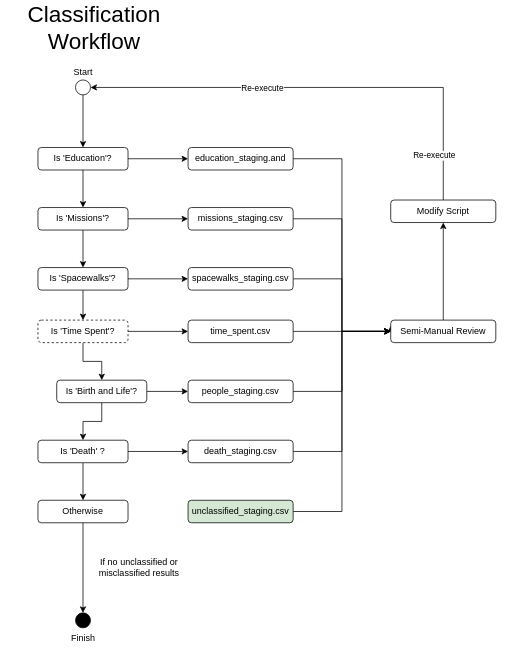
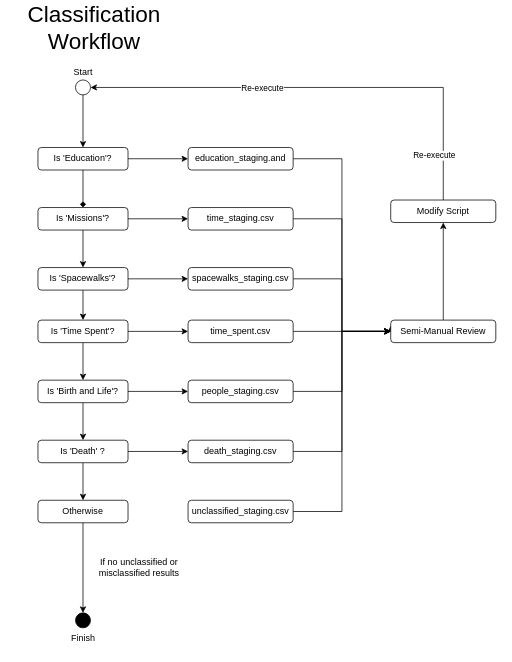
- <mxCell id="8" value="" style="edgeStyle=orthogonalEdgeStyle;rounded=0;orthogonalLoop=1;jettySize=auto;html=1;" edge="1" parent="1" source="10" target="7"><mxGeometry relative="1" as="geometry" /></mxCell>
+ <mxCell id="8" value="" style="edgeStyle=orthogonalEdgeStyle;rounded=0;orthogonalLoop=1;jettySize=auto;html=1;endArrow=diamond;" edge="1" parent="1" source="10" target="7"><mxGeometry relative="1" as="geometry" /></mxCell>
- <mxCell id="22" value="missions_staging.csv" style="rounded=1;whiteSpace=wrap;html=1;" vertex="1" parent="1"><mxGeometry x="250" y="270" width="140" height="30" as="geometry" /></mxCell>
+ <mxCell id="22" value="time_staging.csv" style="rounded=1;whiteSpace=wrap;html=1;" vertex="1" parent="1"><mxGeometry x="250" y="270" width="140" height="30" as="geometry" /></mxCell>
- <mxCell id="34" value="Is 'Time Spent'?" style="rounded=1;whiteSpace=wrap;html=1;dashed=1;" vertex="1" parent="1"><mxGeometry x="50" y="420" width="120" height="30" as="geometry" /></mxCell>
+ <mxCell id="34" value="Is 'Time Spent'?" style="rounded=1;whiteSpace=wrap;html=1;" vertex="1" parent="1"><mxGeometry x="50" y="420" width="120" height="30" as="geometry" /></mxCell>
- <mxCell id="15" value="Is 'Birth and Life'?" style="rounded=1;whiteSpace=wrap;html=1;" vertex="1" parent="1"><mxGeometry x="75" y="500" width="120" height="30" as="geometry" /></mxCell>
+ <mxCell id="15" value="Is 'Birth and Life'?" style="rounded=1;whiteSpace=wrap;html=1;" vertex="1" parent="1"><mxGeometry x="50" y="500" width="120" height="30" as="geometry" /></mxCell>
- <mxCell id="31" value="unclassified_staging.csv" style="rounded=1;whiteSpace=wrap;html=1;fillColor=#d5e8d4;" vertex="1" parent="1"><mxGeometry x="250" y="660" width="140" height="30" as="geometry" /></mxCell>
+ <mxCell id="31" value="unclassified_staging.csv" style="rounded=1;whiteSpace=wrap;html=1;" vertex="1" parent="1"><mxGeometry x="250" y="660" width="140" height="30" as="geometry" /></mxCell>
